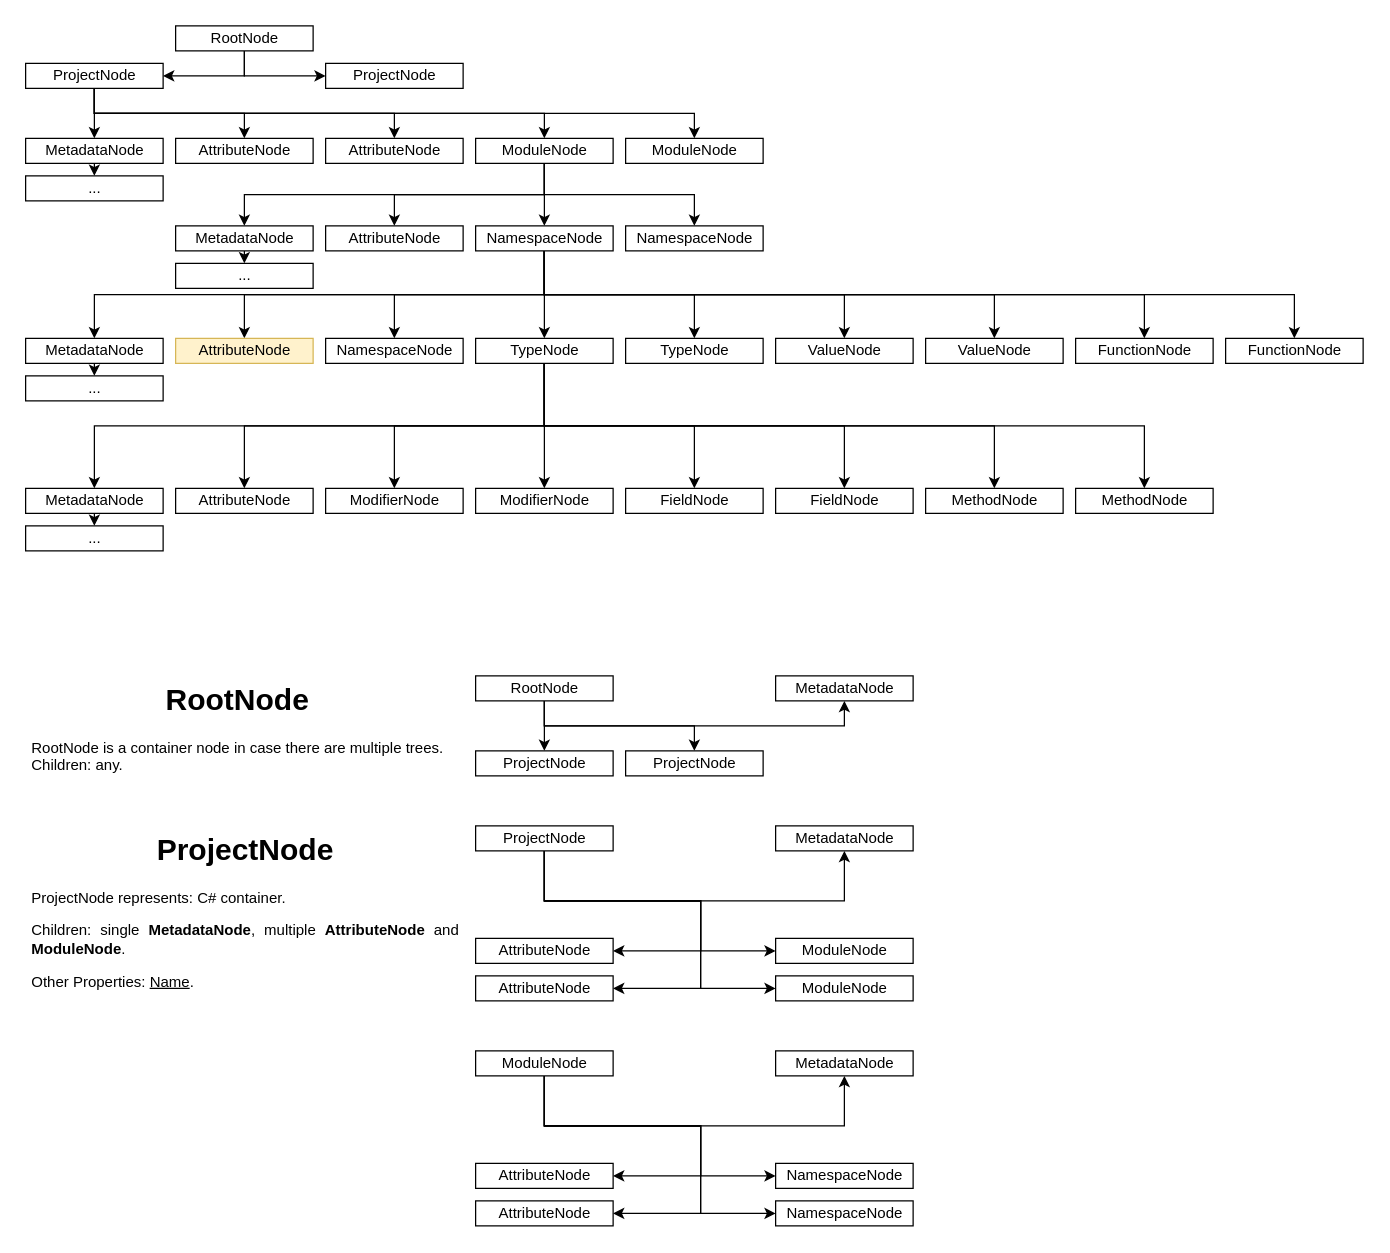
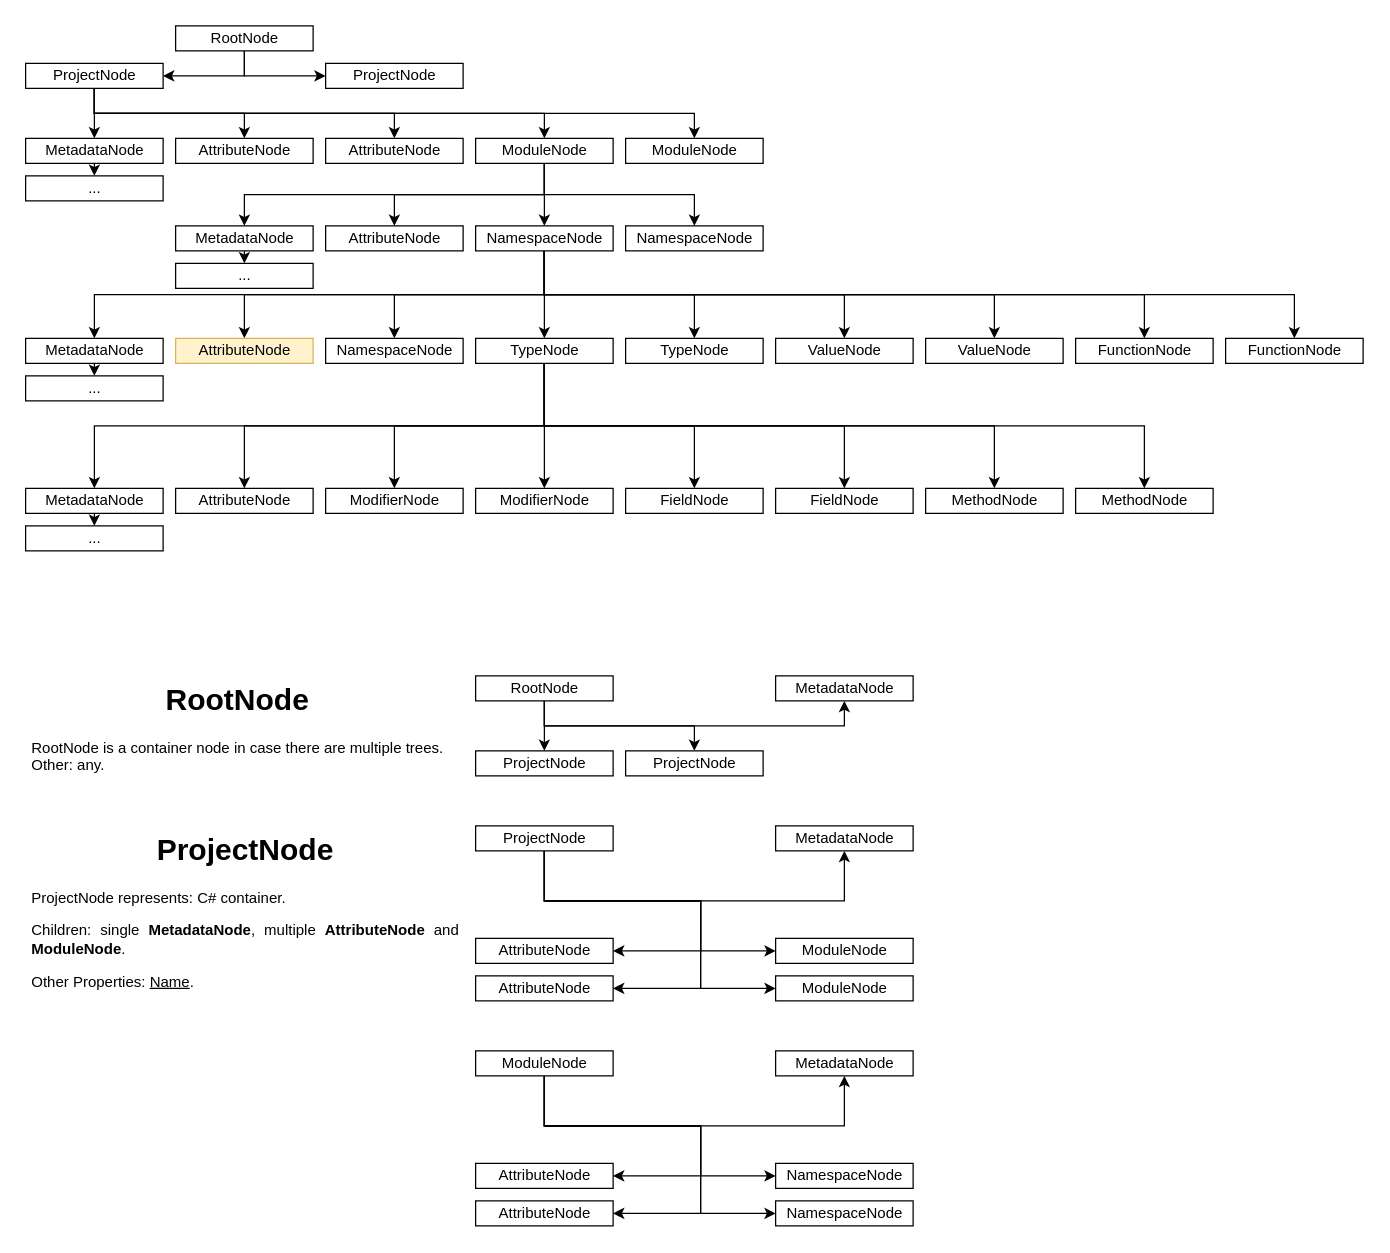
- <mxCell id="73" value="&lt;h1 style=&quot;text-align: center&quot;&gt;RootNode&lt;/h1&gt;&lt;p style=&quot;text-align: justify&quot;&gt;RootNode is a container node in case there are multiple trees.&lt;br&gt;Children: any.&lt;/p&gt;" style="text;html=1;strokeColor=none;fillColor=none;spacing=5;spacingTop=-20;whiteSpace=wrap;overflow=hidden;rounded=0;" parent="1" vertex="1"><mxGeometry x="20" y="540" width="350" height="80" as="geometry" /></mxCell>
+ <mxCell id="73" value="&lt;h1 style=&quot;text-align: center&quot;&gt;RootNode&lt;/h1&gt;&lt;p style=&quot;text-align: justify&quot;&gt;RootNode is a container node in case there are multiple trees.&lt;br&gt;Other: any.&lt;/p&gt;" style="text;html=1;strokeColor=none;fillColor=none;spacing=5;spacingTop=-20;whiteSpace=wrap;overflow=hidden;rounded=0;" parent="1" vertex="1"><mxGeometry x="20" y="540" width="350" height="80" as="geometry" /></mxCell>
